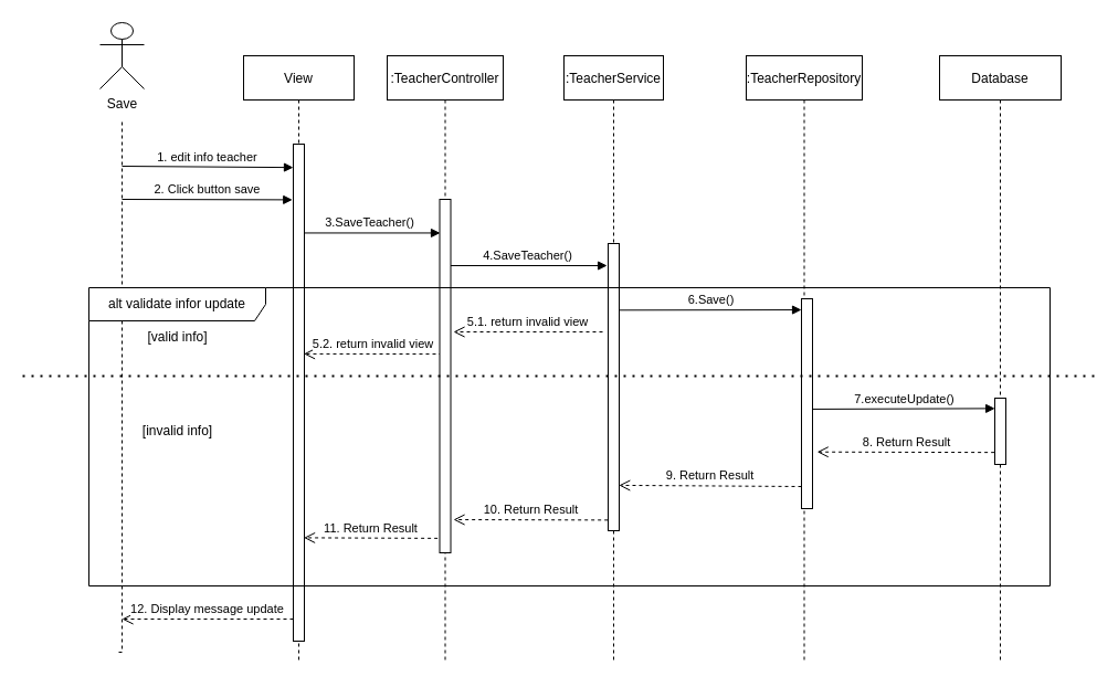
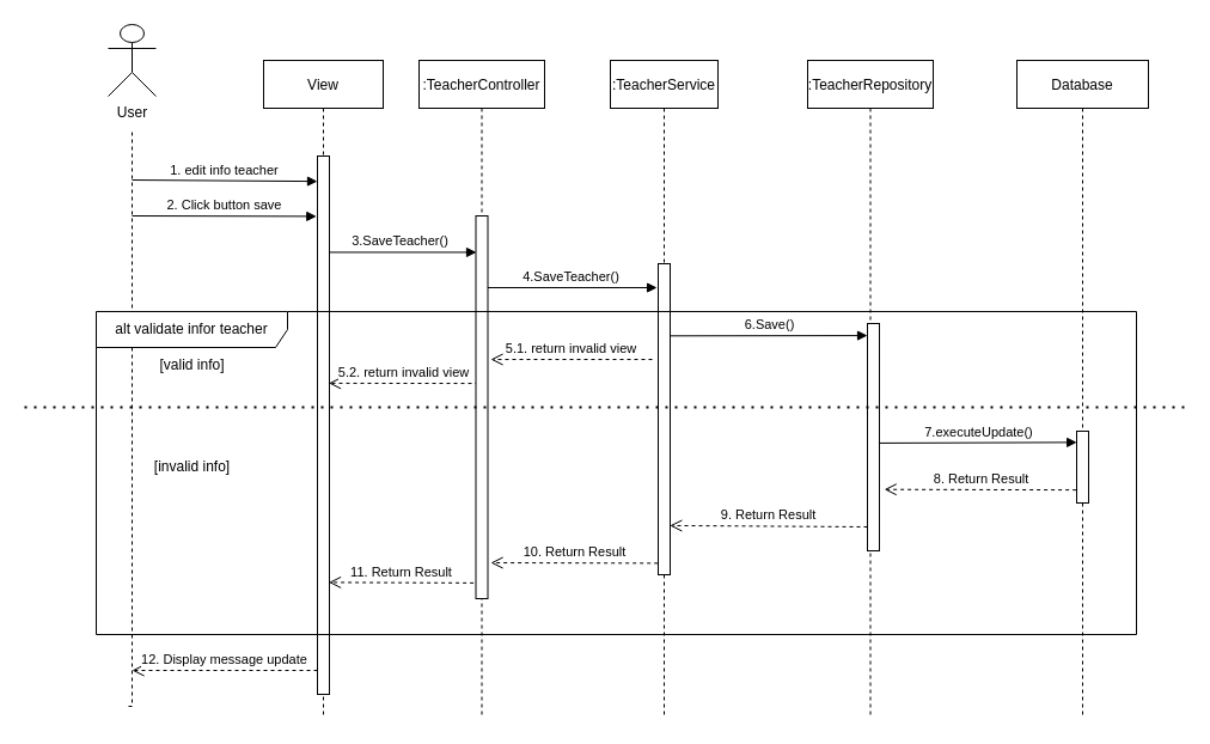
- <mxCell id="3" value="Save" style="shape=umlActor;verticalLabelPosition=bottom;verticalAlign=top;html=1;" parent="1" vertex="1"><mxGeometry x="90" y="20" width="40" height="60" as="geometry" /></mxCell>
+ <mxCell id="3" value="User" style="shape=umlActor;verticalLabelPosition=bottom;verticalAlign=top;html=1;" parent="1" vertex="1"><mxGeometry x="90" y="20" width="40" height="60" as="geometry" /></mxCell>
- <mxCell id="29" value="alt validate infor update" style="shape=umlFrame;whiteSpace=wrap;html=1;width=160;height=30;" parent="1" vertex="1"><mxGeometry x="80" y="260" width="870" height="270" as="geometry" /></mxCell>
+ <mxCell id="29" value="alt validate infor teacher" style="shape=umlFrame;whiteSpace=wrap;html=1;width=160;height=30;" parent="1" vertex="1"><mxGeometry x="80" y="260" width="870" height="270" as="geometry" /></mxCell>
